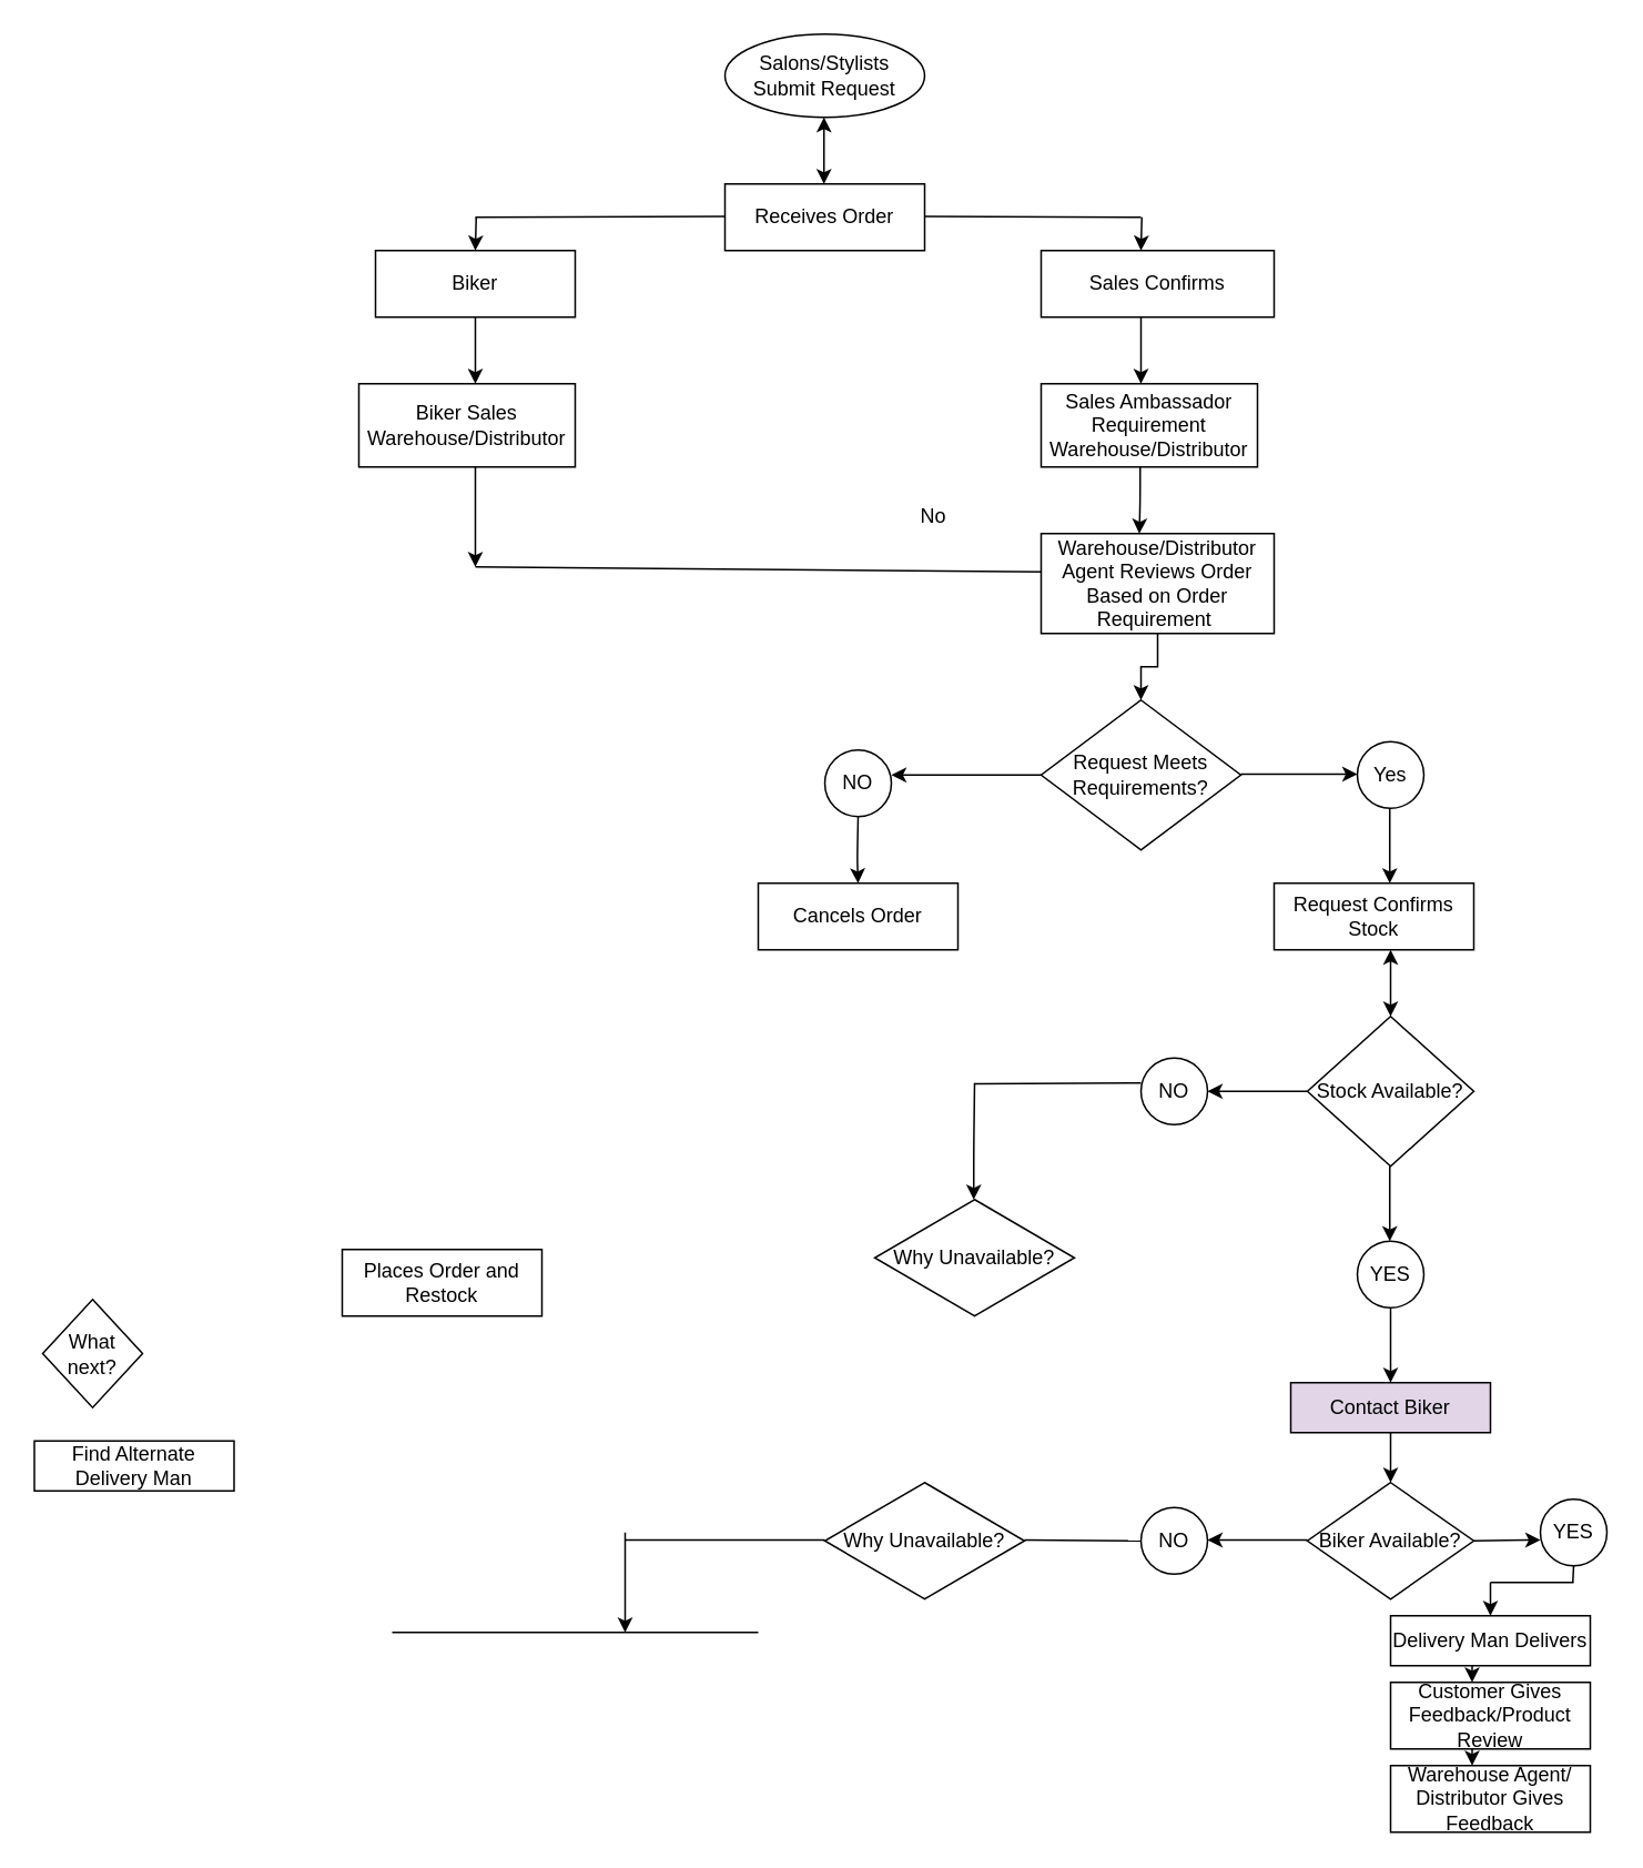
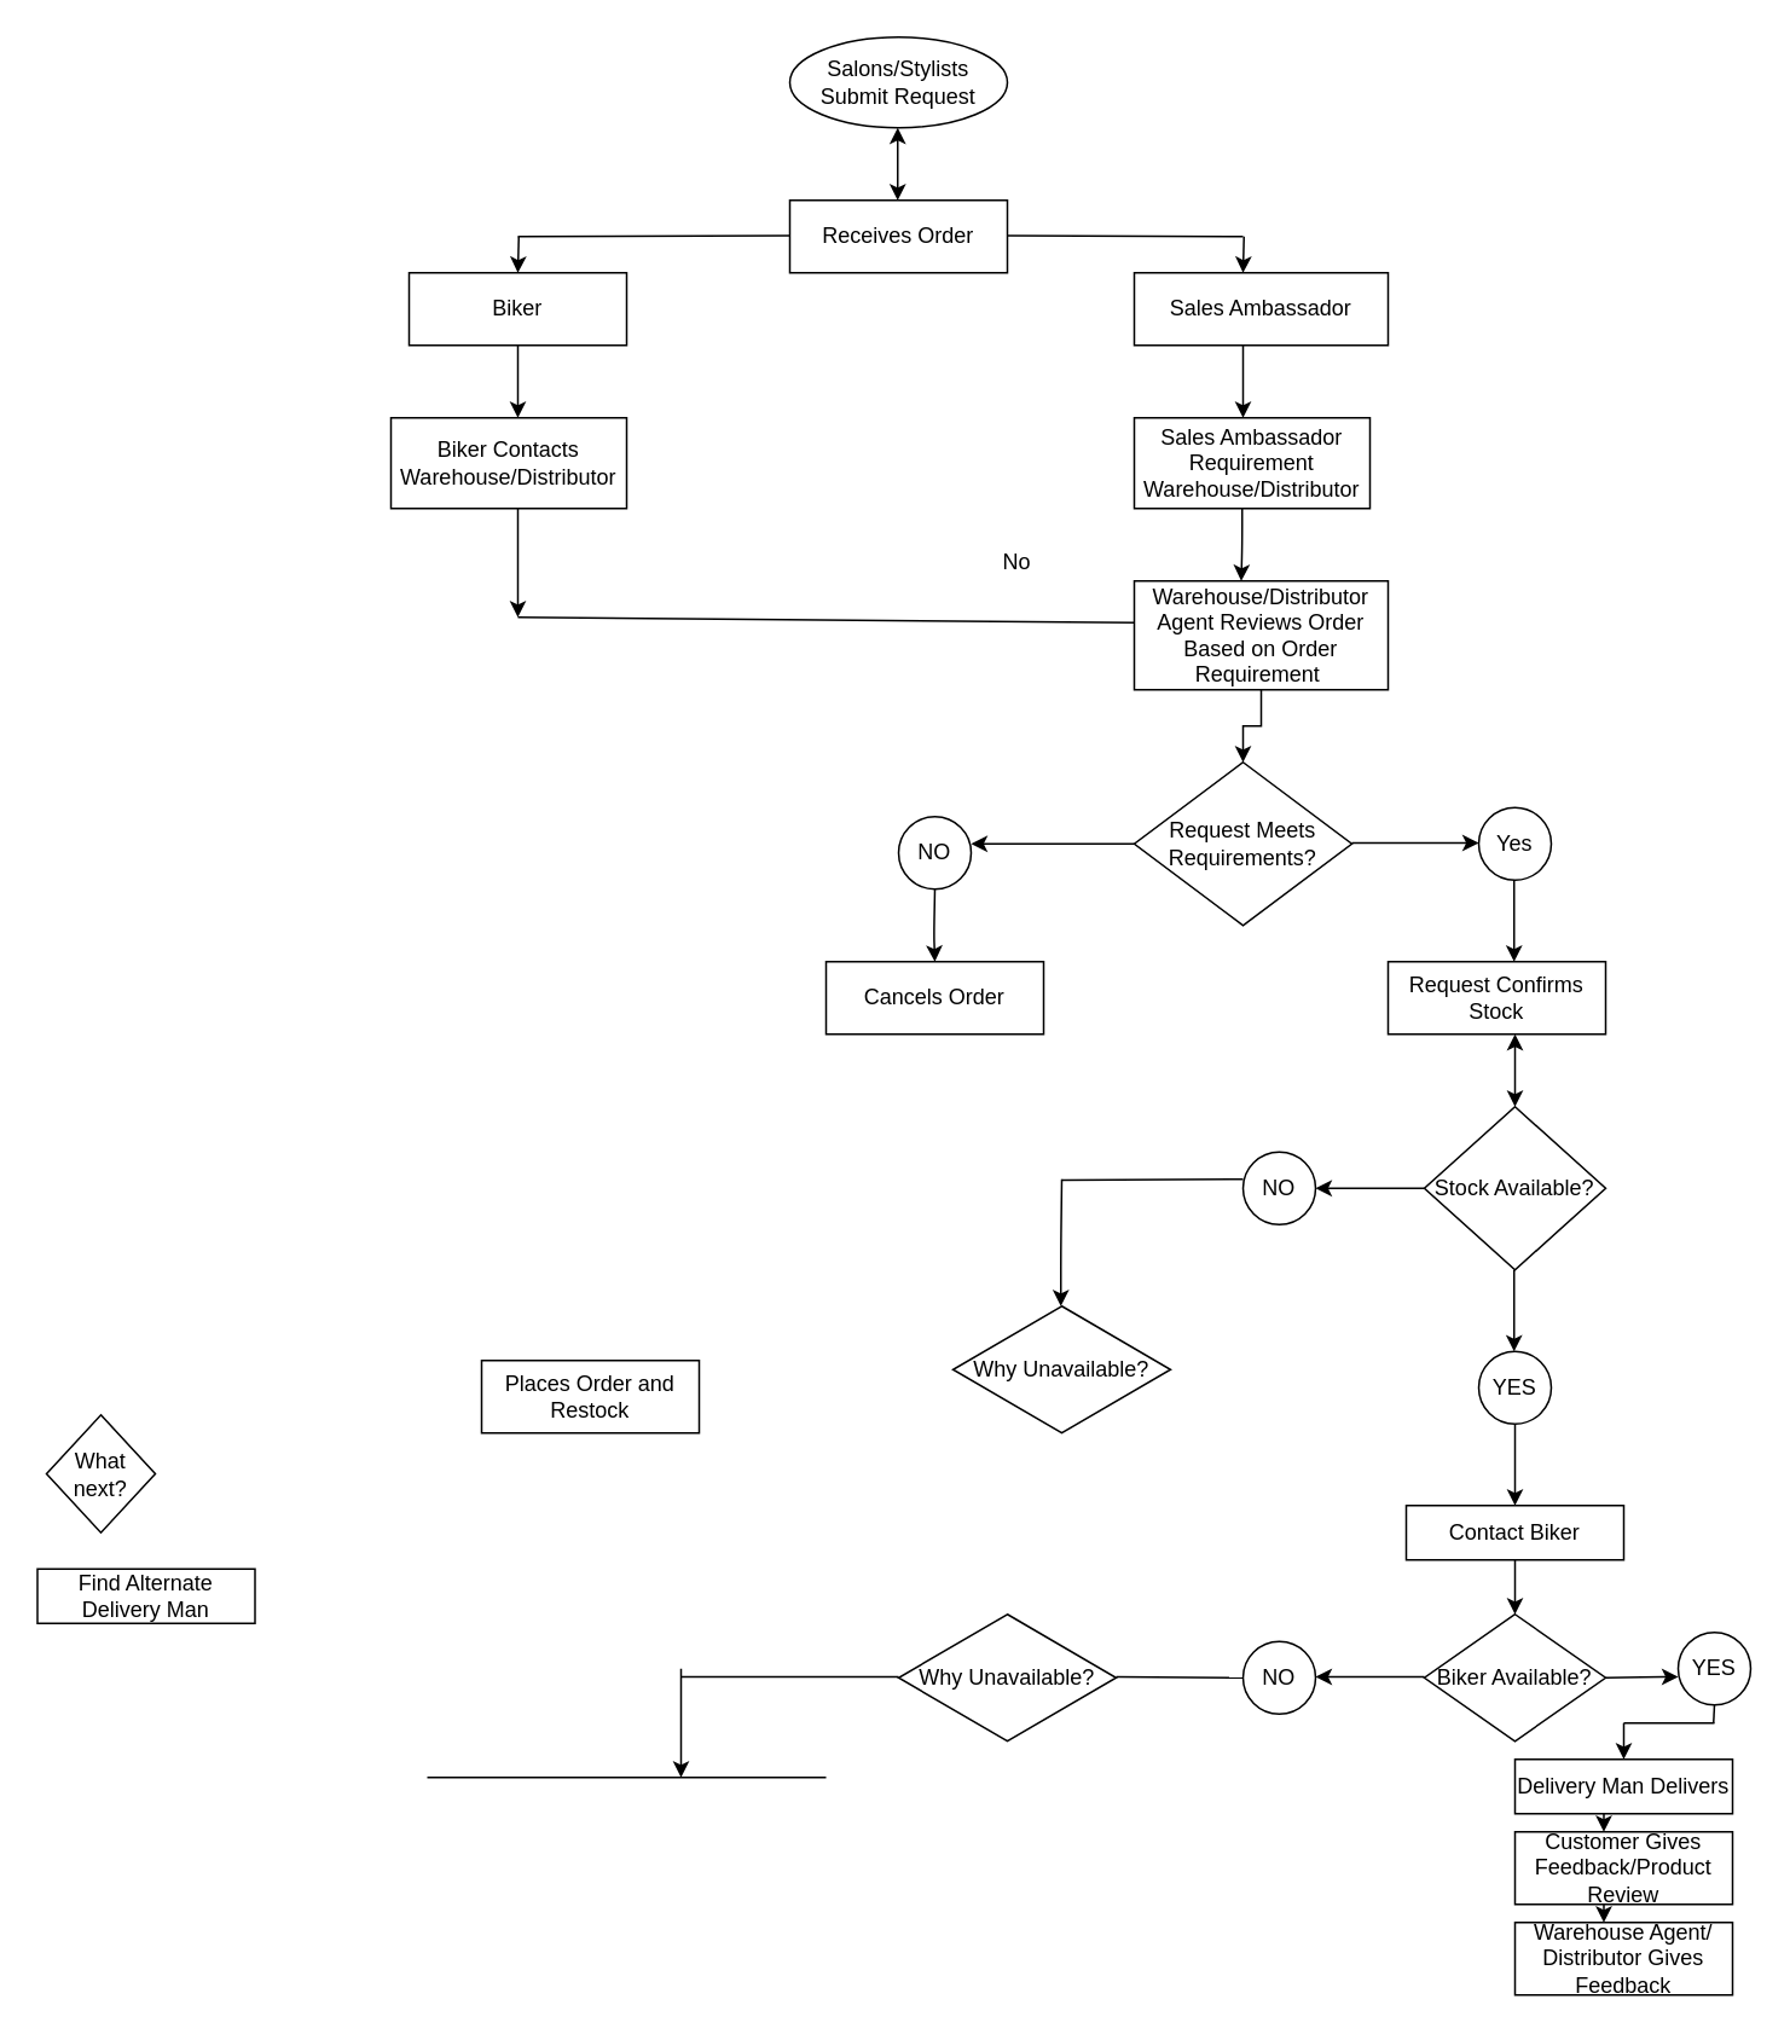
- <mxCell id="6" value="Sales Confirms" style="rounded=0;whiteSpace=wrap;html=1;" parent="1" vertex="1"><mxGeometry x="625" y="150" width="140" height="40" as="geometry" /></mxCell>
+ <mxCell id="6" value="Sales Ambassador" style="rounded=0;whiteSpace=wrap;html=1;" parent="1" vertex="1"><mxGeometry x="625" y="150" width="140" height="40" as="geometry" /></mxCell>
- <mxCell id="39" value="Biker Sales Warehouse/Distributor" style="rounded=0;whiteSpace=wrap;html=1;" vertex="1" parent="1"><mxGeometry x="215" y="230" width="130" height="50" as="geometry" /></mxCell>
+ <mxCell id="39" value="Biker Contacts Warehouse/Distributor" style="rounded=0;whiteSpace=wrap;html=1;" vertex="1" parent="1"><mxGeometry x="215" y="230" width="130" height="50" as="geometry" /></mxCell>
- <mxCell id="11" value="Places Order and Restock" style="rounded=0;whiteSpace=wrap;html=1;" parent="1" vertex="1"><mxGeometry x="205" y="750" width="120" height="40" as="geometry" /></mxCell>
+ <mxCell id="11" value="Places Order and Restock" style="rounded=0;whiteSpace=wrap;html=1;" parent="1" vertex="1"><mxGeometry x="265" y="750" width="120" height="40" as="geometry" /></mxCell>
- <mxCell id="46" value="Contact Biker" style="rounded=0;whiteSpace=wrap;html=1;fillColor=#e1d5e7;" vertex="1" parent="1"><mxGeometry x="775" y="830" width="120" height="30" as="geometry" /></mxCell>
+ <mxCell id="46" value="Contact Biker" style="rounded=0;whiteSpace=wrap;html=1;" vertex="1" parent="1"><mxGeometry x="775" y="830" width="120" height="30" as="geometry" /></mxCell>
